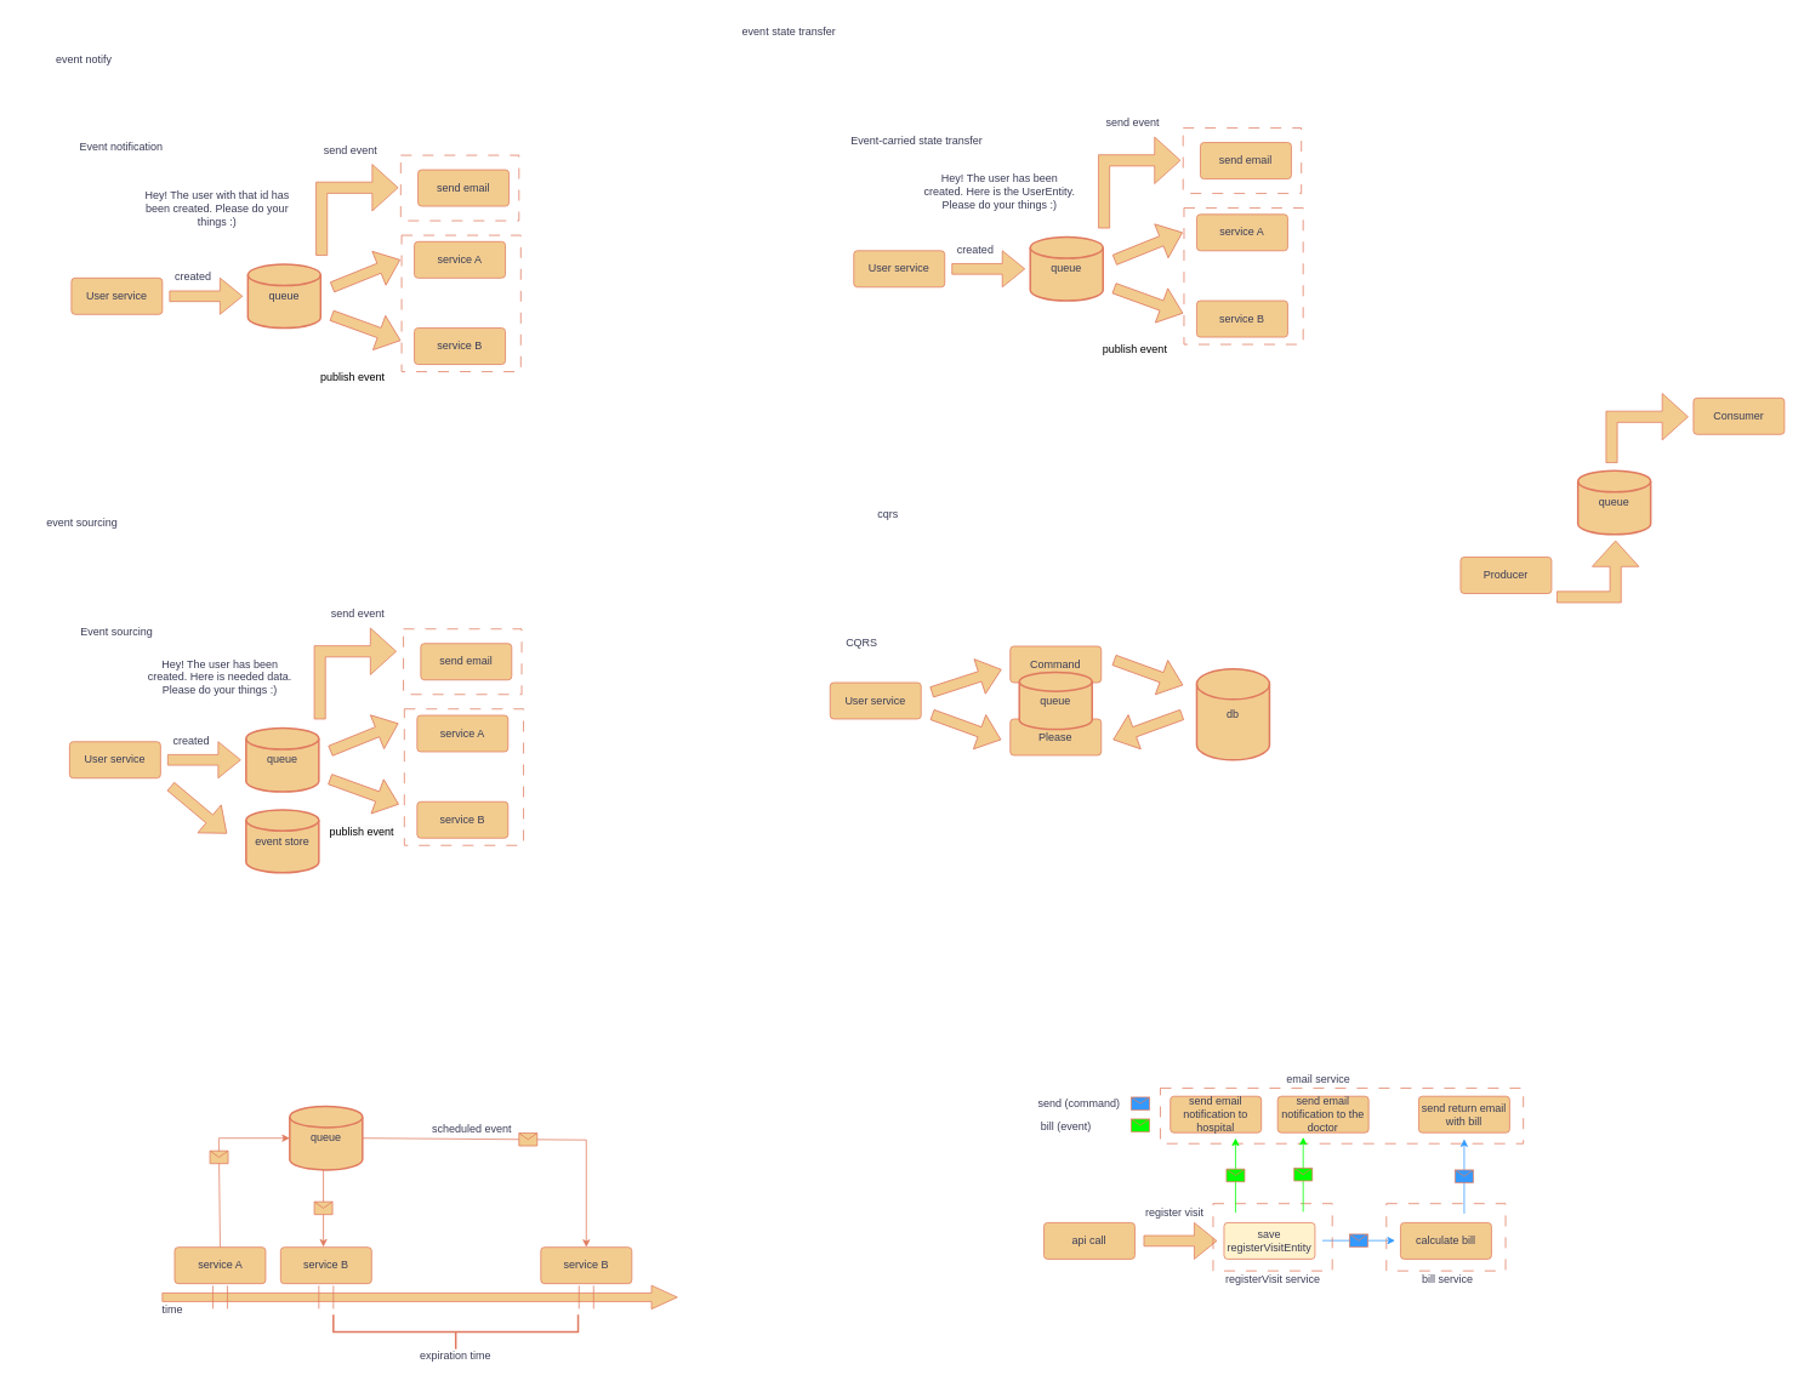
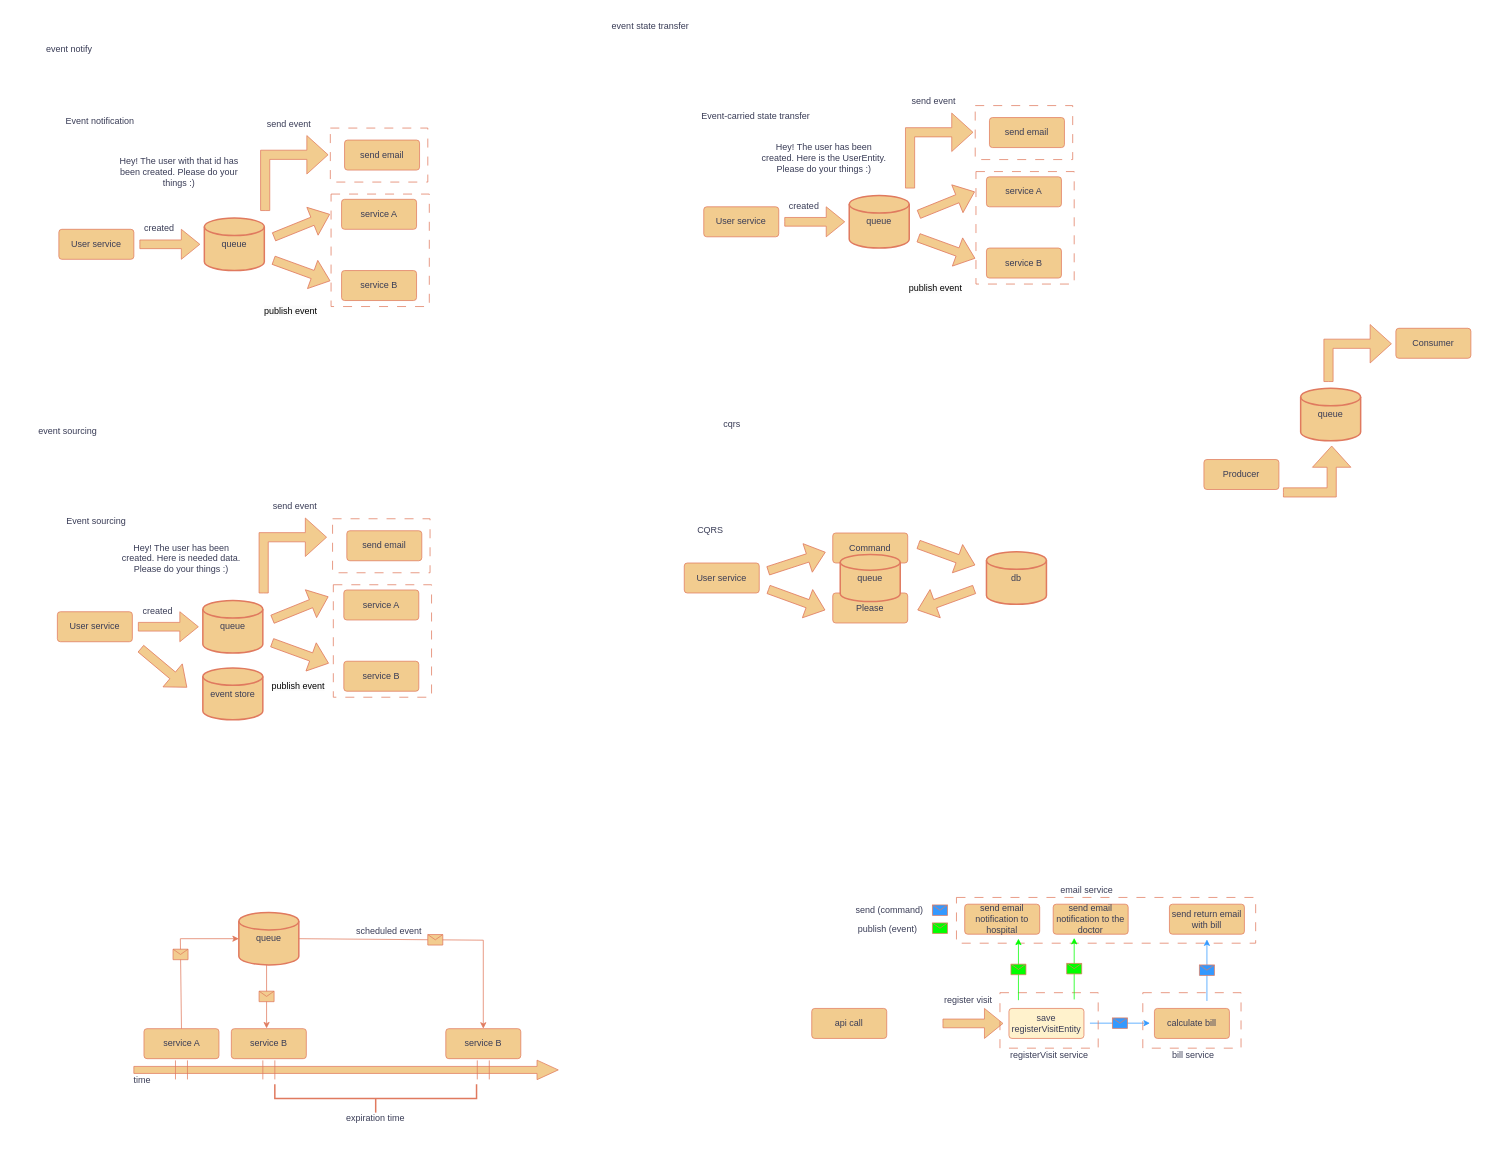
- <mxCell id="60" value="db" style="strokeWidth=2;html=1;shape=mxgraph.flowchart.database;whiteSpace=wrap;labelBackgroundColor=none;fillColor=#F2CC8F;strokeColor=#E07A5F;fontColor=#393C56;" parent="1" vertex="1"><mxGeometry x="1315" y="735" width="80" height="100" as="geometry" /></mxCell>
+ <mxCell id="60" value="db" style="strokeWidth=2;html=1;shape=mxgraph.flowchart.database;whiteSpace=wrap;labelBackgroundColor=none;fillColor=#F2CC8F;strokeColor=#E07A5F;fontColor=#393C56;" parent="1" vertex="1"><mxGeometry x="1315" y="735" width="80" height="70" as="geometry" /></mxCell>
- <mxCell id="111" value="bill (event)" style="text;strokeColor=none;fillColor=none;spacingLeft=4;spacingRight=4;overflow=hidden;rotatable=0;points=[[0,0.5],[1,0.5]];portConstraint=eastwest;fontSize=12;whiteSpace=wrap;html=1;labelBackgroundColor=none;fontColor=#393C56;" vertex="1" parent="1"><mxGeometry x="1138" y="1224" width="114" height="30" as="geometry" /></mxCell>
+ <mxCell id="111" value="publish (event)" style="text;strokeColor=none;fillColor=none;spacingLeft=4;spacingRight=4;overflow=hidden;rotatable=0;points=[[0,0.5],[1,0.5]];portConstraint=eastwest;fontSize=12;whiteSpace=wrap;html=1;labelBackgroundColor=none;fontColor=#393C56;" vertex="1" parent="1"><mxGeometry x="1138" y="1224" width="114" height="30" as="geometry" /></mxCell>
- <mxCell id="90" value="api call" style="rounded=1;arcSize=10;whiteSpace=wrap;html=1;align=center;labelBackgroundColor=none;fillColor=#F2CC8F;strokeColor=#E07A5F;fontColor=#393C56;" vertex="1" parent="1"><mxGeometry x="1147" y="1344" width="100" height="40" as="geometry" /></mxCell>
+ <mxCell id="90" value="api call" style="rounded=1;arcSize=10;whiteSpace=wrap;html=1;align=center;labelBackgroundColor=none;fillColor=#F2CC8F;strokeColor=#E07A5F;fontColor=#393C56;" vertex="1" parent="1"><mxGeometry x="1082" y="1344" width="100" height="40" as="geometry" /></mxCell>
